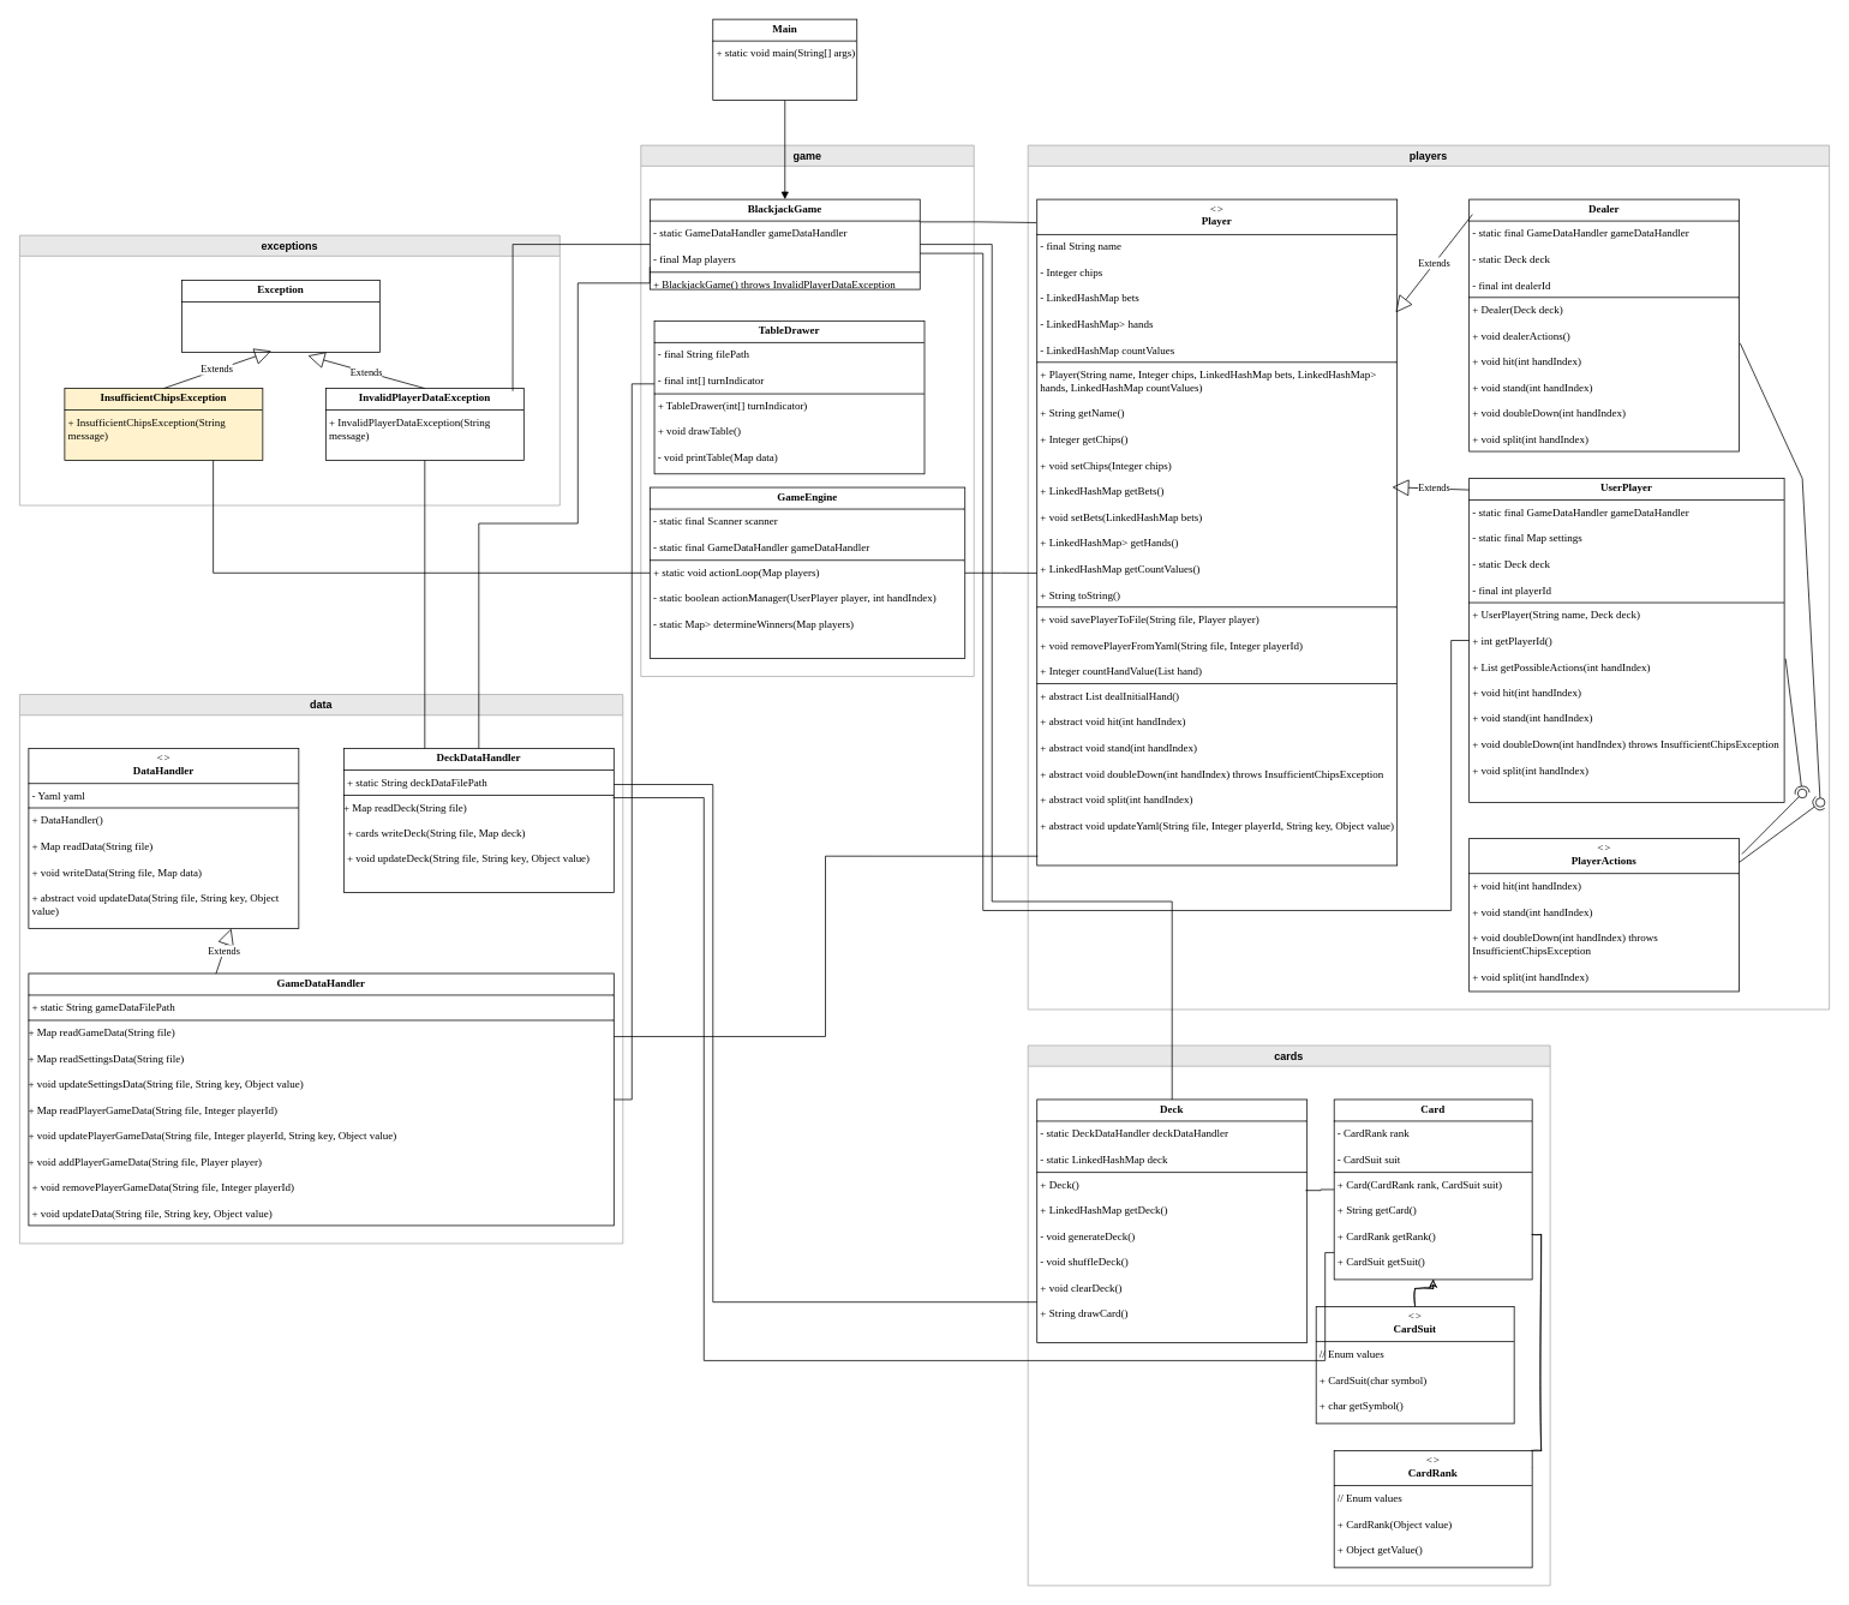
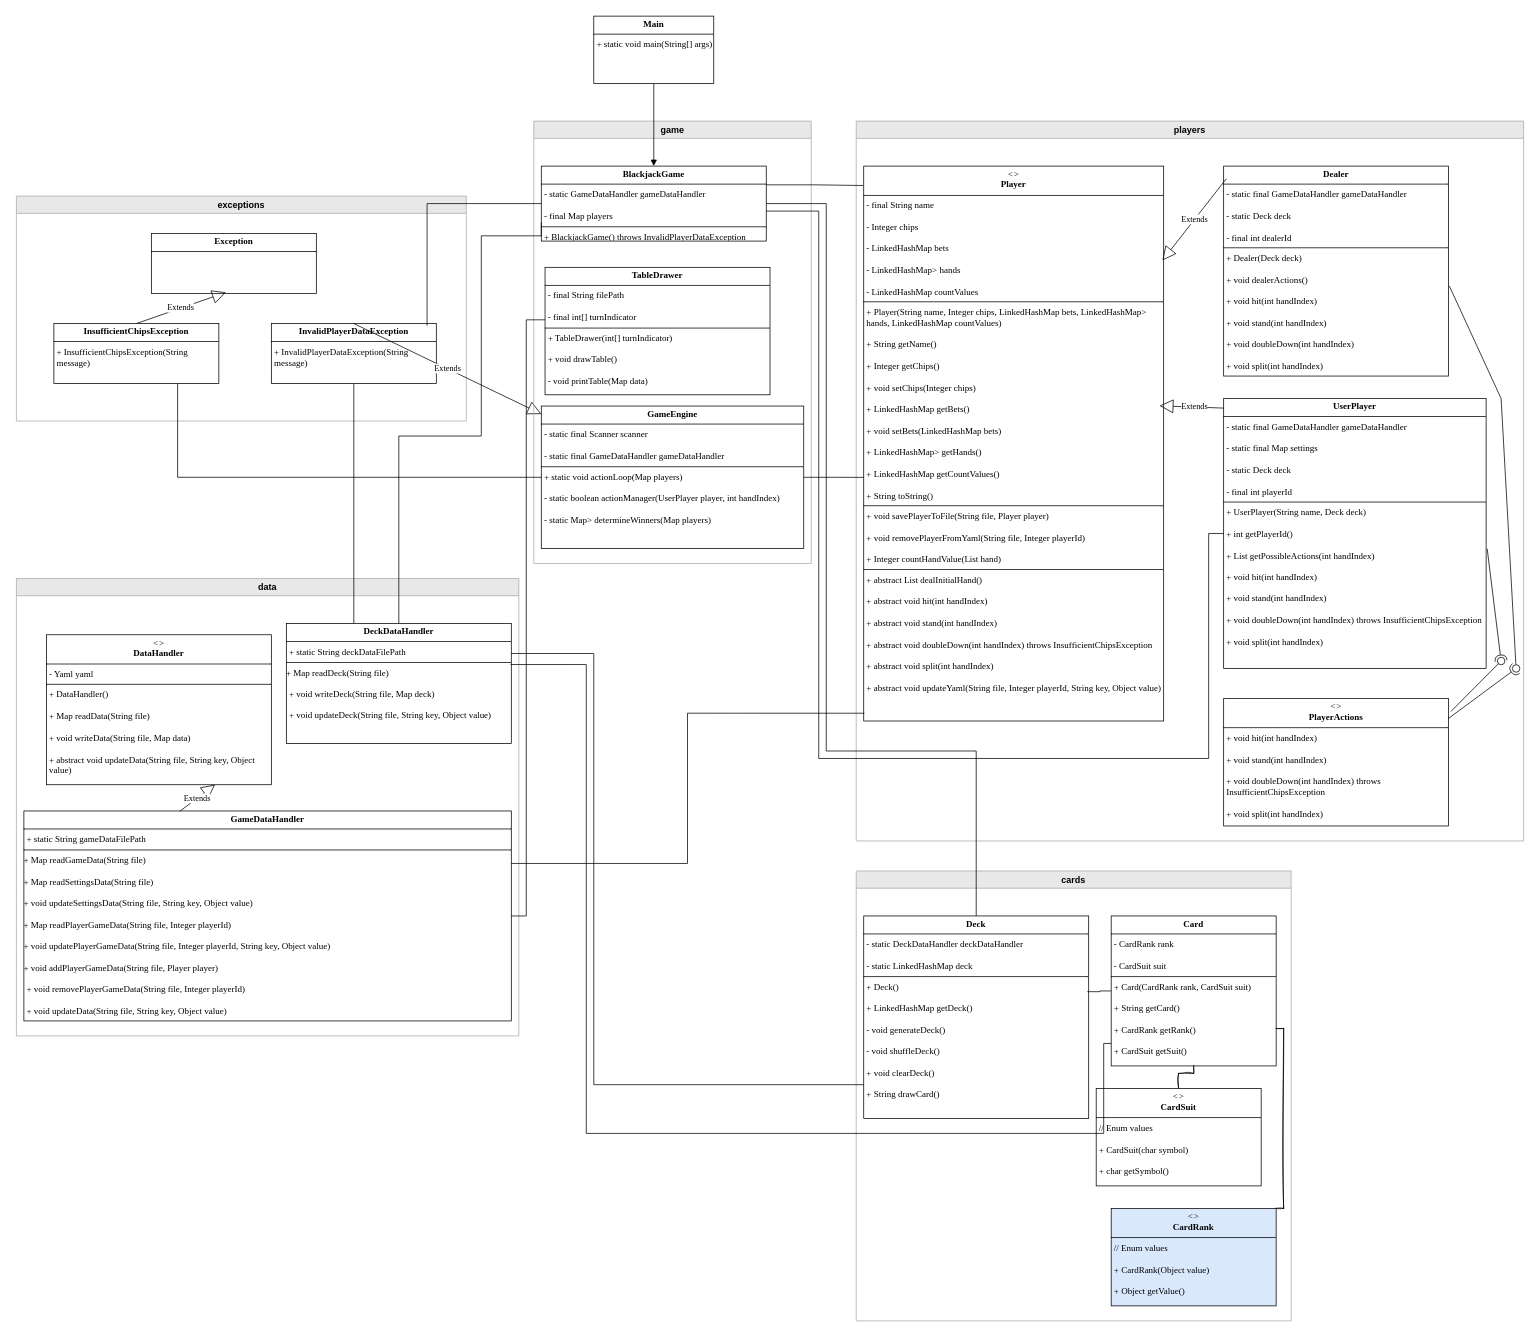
- <mxCell id="21" value="Extends" style="endArrow=block;endSize=16;endFill=0;html=1;rounded=0;hachureGap=4;fontFamily=Architects Daughter;fontSource=https%3A%2F%2Ffonts.googleapis.com%2Fcss%3Ffamily%3DArchitects%2BDaughter;exitX=0.5;exitY=0;exitDx=0;exitDy=0;entryX=0.637;entryY=1.045;entryDx=0;entryDy=0;entryPerimeter=0;shadow=0;" parent="16" source="18" target="19" edge="1"><mxGeometry width="160" relative="1" as="geometry"><mxPoint x="170" y="180" as="sourcePoint" /><mxPoint x="289" y="138" as="targetPoint" /></mxGeometry></mxCell>
+ <mxCell id="21" value="Extends" style="endArrow=block;endSize=16;endFill=0;html=1;rounded=0;hachureGap=4;fontFamily=Architects Daughter;fontSource=https%3A%2F%2Ffonts.googleapis.com%2Fcss%3Ffamily%3DArchitects%2BDaughter;exitX=0.5;exitY=0;exitDx=0;exitDy=0;shadow=0;" parent="16" source="18" target="24" edge="1"><mxGeometry width="160" relative="1" as="geometry"><mxPoint x="170" y="180" as="sourcePoint" /><mxPoint x="289" y="138" as="targetPoint" /></mxGeometry></mxCell>
- <mxCell id="17" value="&lt;p style=&quot;margin:0px;margin-top:4px;text-align:center;&quot;&gt;&lt;b&gt;InsufficientChipsException&lt;/b&gt;&lt;/p&gt;&lt;hr size=&quot;1&quot; style=&quot;border-style:solid;&quot;/&gt;&lt;p style=&quot;margin:0px;margin-left:4px;&quot;&gt;+ InsufficientChipsException(String message)&lt;/p&gt;" style="verticalAlign=top;align=left;overflow=fill;html=1;whiteSpace=wrap;hachureGap=4;fontFamily=Architects Daughter;fontSource=https%3A%2F%2Ffonts.googleapis.com%2Fcss%3Ffamily%3DArchitects%2BDaughter;shadow=0;fillColor=#fff2cc;" parent="16" vertex="1"><mxGeometry x="50" y="170" width="220" height="80" as="geometry" /></mxCell>
+ <mxCell id="17" value="&lt;p style=&quot;margin:0px;margin-top:4px;text-align:center;&quot;&gt;&lt;b&gt;InsufficientChipsException&lt;/b&gt;&lt;/p&gt;&lt;hr size=&quot;1&quot; style=&quot;border-style:solid;&quot;/&gt;&lt;p style=&quot;margin:0px;margin-left:4px;&quot;&gt;+ InsufficientChipsException(String message)&lt;/p&gt;" style="verticalAlign=top;align=left;overflow=fill;html=1;whiteSpace=wrap;hachureGap=4;fontFamily=Architects Daughter;fontSource=https%3A%2F%2Ffonts.googleapis.com%2Fcss%3Ffamily%3DArchitects%2BDaughter;shadow=0;" parent="16" vertex="1"><mxGeometry x="50" y="170" width="220" height="80" as="geometry" /></mxCell>
- <mxCell id="13" value="&lt;p style=&quot;margin:0px;margin-top:4px;text-align:center;&quot;&gt;&lt;b&gt;DeckDataHandler&lt;/b&gt;&lt;/p&gt;&lt;hr size=&quot;1&quot; style=&quot;border-style:solid;&quot;&gt;&lt;p style=&quot;margin:0px;margin-left:4px;&quot;&gt;+ static String deckDataFilePath&lt;br&gt;&lt;/p&gt;&lt;hr size=&quot;1&quot; style=&quot;border-style:solid;&quot;&gt;+ Map readDeck(String file)&lt;br&gt;&lt;br&gt;&lt;p style=&quot;margin:0px;margin-left:4px;&quot;&gt;&lt;span style=&quot;background-color: initial;&quot;&gt;+ cards writeDeck(String file, Map deck)&lt;/span&gt;&lt;/p&gt;&lt;p style=&quot;margin:0px;margin-left:4px;&quot;&gt;&lt;br&gt;&lt;/p&gt;&lt;p style=&quot;margin:0px;margin-left:4px;&quot;&gt;+ void updateDeck(String file, String key, Object value)&lt;/p&gt;" style="verticalAlign=top;align=left;overflow=fill;html=1;whiteSpace=wrap;hachureGap=4;fontFamily=Architects Daughter;fontSource=https%3A%2F%2Ffonts.googleapis.com%2Fcss%3Ffamily%3DArchitects%2BDaughter;shadow=0;" parent="11" vertex="1"><mxGeometry x="360" y="60" width="300" height="160" as="geometry" /></mxCell>
+ <mxCell id="13" value="&lt;p style=&quot;margin:0px;margin-top:4px;text-align:center;&quot;&gt;&lt;b&gt;DeckDataHandler&lt;/b&gt;&lt;/p&gt;&lt;hr size=&quot;1&quot; style=&quot;border-style:solid;&quot;&gt;&lt;p style=&quot;margin:0px;margin-left:4px;&quot;&gt;+ static String deckDataFilePath&lt;br&gt;&lt;/p&gt;&lt;hr size=&quot;1&quot; style=&quot;border-style:solid;&quot;&gt;+ Map readDeck(String file)&lt;br&gt;&lt;br&gt;&lt;p style=&quot;margin:0px;margin-left:4px;&quot;&gt;&lt;span style=&quot;background-color: initial;&quot;&gt;+ void writeDeck(String file, Map deck)&lt;/span&gt;&lt;/p&gt;&lt;p style=&quot;margin:0px;margin-left:4px;&quot;&gt;&lt;br&gt;&lt;/p&gt;&lt;p style=&quot;margin:0px;margin-left:4px;&quot;&gt;+ void updateDeck(String file, String key, Object value)&lt;/p&gt;" style="verticalAlign=top;align=left;overflow=fill;html=1;whiteSpace=wrap;hachureGap=4;fontFamily=Architects Daughter;fontSource=https%3A%2F%2Ffonts.googleapis.com%2Fcss%3Ffamily%3DArchitects%2BDaughter;shadow=0;" parent="11" vertex="1"><mxGeometry x="360" y="60" width="300" height="160" as="geometry" /></mxCell>
- <mxCell id="12" value="&lt;p style=&quot;margin:0px;margin-top:4px;text-align:center;&quot;&gt;&lt;i&gt;&amp;lt;&amp;gt;&lt;/i&gt;&lt;br&gt;&lt;b&gt;DataHandler&lt;/b&gt;&lt;/p&gt;&lt;hr size=&quot;1&quot; style=&quot;border-style:solid;&quot;&gt;&lt;p style=&quot;margin:0px;margin-left:4px;&quot;&gt;- Yaml yaml&lt;br&gt;&lt;/p&gt;&lt;hr size=&quot;1&quot; style=&quot;border-style:solid;&quot;&gt;&lt;p style=&quot;margin:0px;margin-left:4px;&quot;&gt;+ DataHandler()&lt;br&gt;&lt;br&gt;+ Map readData(String file)&lt;br&gt;&lt;br&gt;+ void writeData(String file, Map data)&lt;/p&gt;&lt;div&gt;&lt;br&gt;&lt;/div&gt;&lt;p style=&quot;margin:0px;margin-left:4px;&quot;&gt;+ abstract void updateData(String file, String key, Object value)&lt;/p&gt;" style="verticalAlign=top;align=left;overflow=fill;html=1;whiteSpace=wrap;hachureGap=4;fontFamily=Architects Daughter;fontSource=https%3A%2F%2Ffonts.googleapis.com%2Fcss%3Ffamily%3DArchitects%2BDaughter;shadow=0;" parent="11" vertex="1"><mxGeometry x="10" y="60" width="300" height="200" as="geometry" /></mxCell>
+ <mxCell id="12" value="&lt;p style=&quot;margin:0px;margin-top:4px;text-align:center;&quot;&gt;&lt;i&gt;&amp;lt;&amp;gt;&lt;/i&gt;&lt;br&gt;&lt;b&gt;DataHandler&lt;/b&gt;&lt;/p&gt;&lt;hr size=&quot;1&quot; style=&quot;border-style:solid;&quot;&gt;&lt;p style=&quot;margin:0px;margin-left:4px;&quot;&gt;- Yaml yaml&lt;br&gt;&lt;/p&gt;&lt;hr size=&quot;1&quot; style=&quot;border-style:solid;&quot;&gt;&lt;p style=&quot;margin:0px;margin-left:4px;&quot;&gt;+ DataHandler()&lt;br&gt;&lt;br&gt;+ Map readData(String file)&lt;br&gt;&lt;br&gt;+ void writeData(String file, Map data)&lt;/p&gt;&lt;div&gt;&lt;br&gt;&lt;/div&gt;&lt;p style=&quot;margin:0px;margin-left:4px;&quot;&gt;+ abstract void updateData(String file, String key, Object value)&lt;/p&gt;" style="verticalAlign=top;align=left;overflow=fill;html=1;whiteSpace=wrap;hachureGap=4;fontFamily=Architects Daughter;fontSource=https%3A%2F%2Ffonts.googleapis.com%2Fcss%3Ffamily%3DArchitects%2BDaughter;shadow=0;" parent="11" vertex="1"><mxGeometry x="40" y="75" width="300" height="200" as="geometry" /></mxCell>
- <mxCell id="7" style="edgeStyle=orthogonalEdgeStyle;rounded=0;sketch=1;hachureGap=4;jiggle=2;curveFitting=1;orthogonalLoop=1;jettySize=auto;html=1;fontFamily=Architects Daughter;fontSource=https%3A%2F%2Ffonts.googleapis.com%2Fcss%3Ffamily%3DArchitects%2BDaughter;endArrow=classic;endFill=0;" edge="1" parent="3" source="8" target="4"><mxGeometry relative="1" as="geometry" /></mxCell>
+ <mxCell id="7" style="edgeStyle=orthogonalEdgeStyle;rounded=0;sketch=1;hachureGap=4;jiggle=2;curveFitting=1;orthogonalLoop=1;jettySize=auto;html=1;fontFamily=Architects Daughter;fontSource=https%3A%2F%2Ffonts.googleapis.com%2Fcss%3Ffamily%3DArchitects%2BDaughter;endArrow=none;endFill=0;" edge="1" parent="3" source="8" target="4"><mxGeometry relative="1" as="geometry" /></mxCell>
- <mxCell id="6" value="&lt;p style=&quot;margin:0px;margin-top:4px;text-align:center;&quot;&gt;&lt;i&gt;&amp;lt;&amp;gt;&lt;/i&gt;&lt;br&gt;&lt;b&gt;CardRank&lt;/b&gt;&lt;/p&gt;&lt;hr size=&quot;1&quot; style=&quot;border-style:solid;&quot;&gt;&lt;p style=&quot;margin:0px;margin-left:4px;&quot;&gt;// Enum values&lt;/p&gt;&lt;div&gt;&lt;br&gt;&lt;/div&gt;&lt;p style=&quot;margin:0px;margin-left:4px;&quot;&gt;+ CardRank(Object value)&lt;br&gt;&lt;br&gt;+ Object getValue()&lt;/p&gt;" style="verticalAlign=top;align=left;overflow=fill;html=1;whiteSpace=wrap;hachureGap=4;fontFamily=Architects Daughter;fontSource=https%3A%2F%2Ffonts.googleapis.com%2Fcss%3Ffamily%3DArchitects%2BDaughter;shadow=0;" parent="3" vertex="1"><mxGeometry x="340" y="450" width="220" height="130" as="geometry" /></mxCell>
+ <mxCell id="6" value="&lt;p style=&quot;margin:0px;margin-top:4px;text-align:center;&quot;&gt;&lt;i&gt;&amp;lt;&amp;gt;&lt;/i&gt;&lt;br&gt;&lt;b&gt;CardRank&lt;/b&gt;&lt;/p&gt;&lt;hr size=&quot;1&quot; style=&quot;border-style:solid;&quot;&gt;&lt;p style=&quot;margin:0px;margin-left:4px;&quot;&gt;// Enum values&lt;/p&gt;&lt;div&gt;&lt;br&gt;&lt;/div&gt;&lt;p style=&quot;margin:0px;margin-left:4px;&quot;&gt;+ CardRank(Object value)&lt;br&gt;&lt;br&gt;+ Object getValue()&lt;/p&gt;" style="verticalAlign=top;align=left;overflow=fill;html=1;whiteSpace=wrap;hachureGap=4;fontFamily=Architects Daughter;fontSource=https%3A%2F%2Ffonts.googleapis.com%2Fcss%3Ffamily%3DArchitects%2BDaughter;shadow=0;fillColor=#dae8fc;" parent="3" vertex="1"><mxGeometry x="340" y="450" width="220" height="130" as="geometry" /></mxCell>
